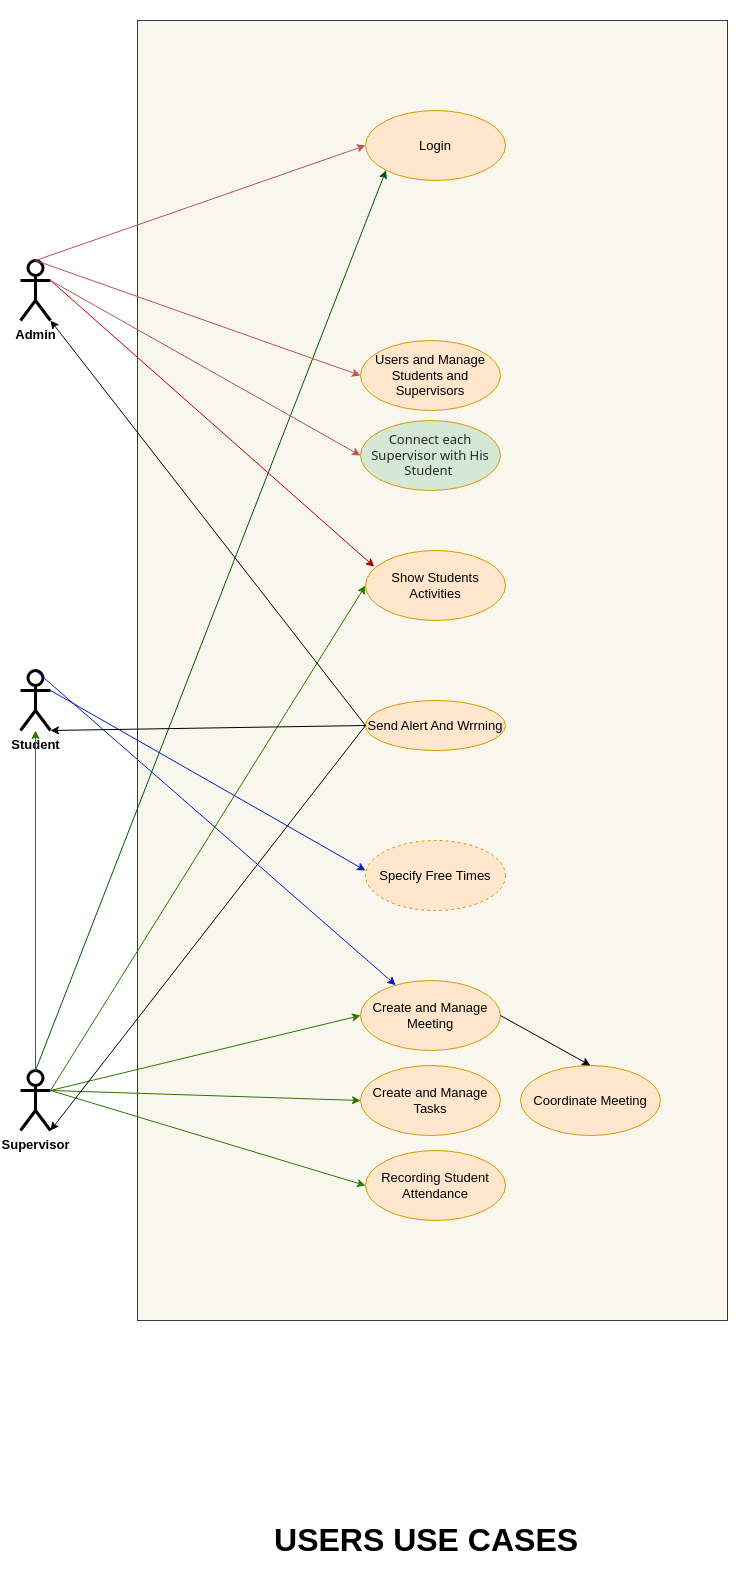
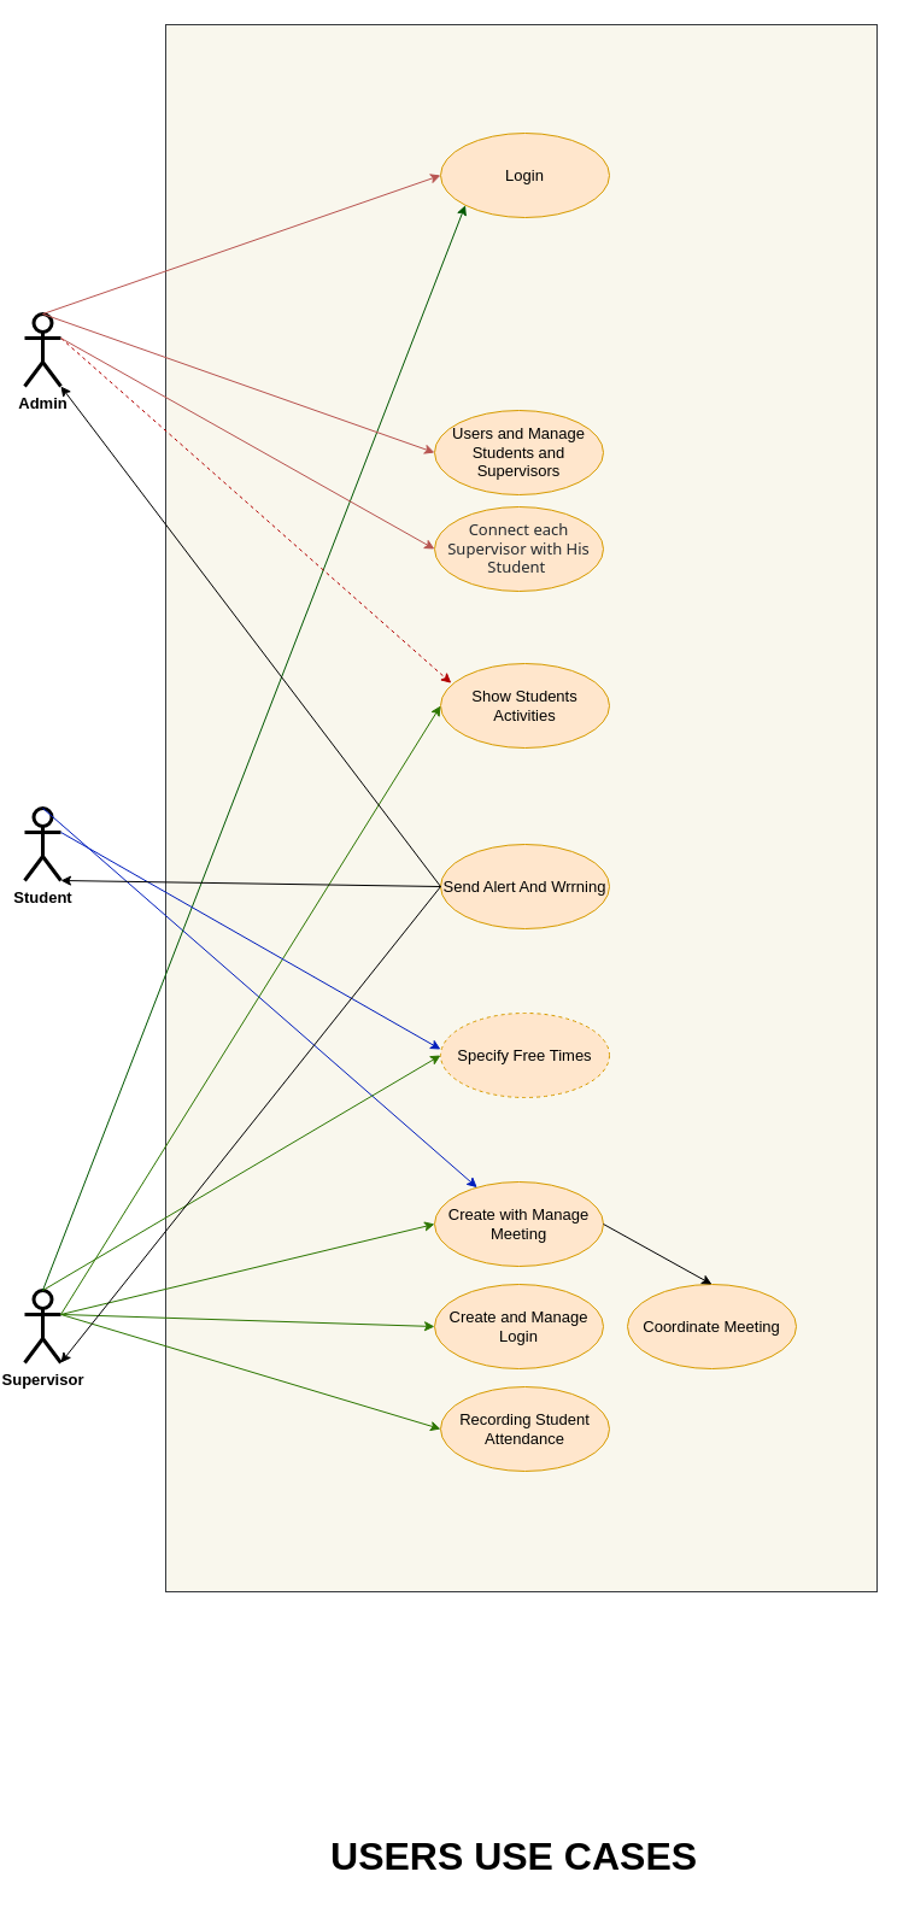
- <mxCell id="20" value="" style="endArrow=classic;html=1;exitX=1;exitY=0.333;exitDx=0;exitDy=0;exitPerimeter=0;entryX=0.063;entryY=0.232;entryDx=0;entryDy=0;fillColor=#e51400;strokeColor=#B20000;entryPerimeter=0;" edge="1" parent="1" source="3" target="13"><mxGeometry width="50" height="50" relative="1" as="geometry"><mxPoint x="52.5" y="766" as="sourcePoint" /><mxPoint x="300" y="715" as="targetPoint" /></mxGeometry></mxCell>
+ <mxCell id="20" value="" style="endArrow=classic;html=1;exitX=1;exitY=0.333;exitDx=0;exitDy=0;exitPerimeter=0;entryX=0.063;entryY=0.232;entryDx=0;entryDy=0;fillColor=#e51400;strokeColor=#B20000;entryPerimeter=0;dashed=1;" edge="1" parent="1" source="3" target="13"><mxGeometry width="50" height="50" relative="1" as="geometry"><mxPoint x="52.5" y="766" as="sourcePoint" /><mxPoint x="300" y="715" as="targetPoint" /></mxGeometry></mxCell>
- <mxCell id="8" value="&lt;span style=&quot;line-height: 107%; font-family: &amp;quot;segoe ui&amp;quot;, sans-serif; color: rgb(36, 41, 47); font-size: 13px;&quot;&gt;&lt;font style=&quot;font-size: 13px;&quot;&gt;Connect each Supervisor with His Student&amp;nbsp;&lt;/font&gt;&lt;/span&gt;" style="ellipse;whiteSpace=wrap;html=1;fontStyle=0;fontSize=13;fillColor=#d5e8d4;strokeColor=#d79b00;" parent="1" vertex="1"><mxGeometry x="360" y="420" width="140" height="70" as="geometry" /></mxCell>
+ <mxCell id="8" value="&lt;span style=&quot;line-height: 107%; font-family: &amp;quot;segoe ui&amp;quot;, sans-serif; color: rgb(36, 41, 47); font-size: 13px;&quot;&gt;&lt;font style=&quot;font-size: 13px;&quot;&gt;Connect each Supervisor with His Student&amp;nbsp;&lt;/font&gt;&lt;/span&gt;" style="ellipse;whiteSpace=wrap;html=1;fontStyle=0;fontSize=13;fillColor=#ffe6cc;strokeColor=#d79b00;" parent="1" vertex="1"><mxGeometry x="360" y="420" width="140" height="70" as="geometry" /></mxCell>
- <mxCell id="29" value="Send Alert And Wrrning" style="ellipse;whiteSpace=wrap;html=1;fillColor=#ffe6cc;strokeColor=#d79b00;fontSize=13;fontStyle=0" vertex="1" parent="1"><mxGeometry x="365" y="700" width="140" height="50" as="geometry" /></mxCell>
+ <mxCell id="29" value="Send Alert And Wrrning" style="ellipse;whiteSpace=wrap;html=1;fillColor=#ffe6cc;strokeColor=#d79b00;fontSize=13;fontStyle=0" vertex="1" parent="1"><mxGeometry x="365" y="700" width="140" height="70" as="geometry" /></mxCell>
- <mxCell id="23" value="" style="endArrow=classic;html=1;exitX=0.5;exitY=0;exitDx=0;exitDy=0;exitPerimeter=0;fillColor=#60a917;strokeColor=#2D7600;" edge="1" parent="1" source="4" target="5"><mxGeometry width="50" height="50" relative="1" as="geometry"><mxPoint x="52.5" y="766" as="sourcePoint" /><mxPoint x="300" y="715" as="targetPoint" /></mxGeometry></mxCell>
+ <mxCell id="23" value="" style="endArrow=classic;html=1;exitX=0.5;exitY=0;exitDx=0;exitDy=0;exitPerimeter=0;entryX=0;entryY=0.5;entryDx=0;entryDy=0;fillColor=#60a917;strokeColor=#2D7600;" edge="1" parent="1" source="4" target="10"><mxGeometry width="50" height="50" relative="1" as="geometry"><mxPoint x="52.5" y="766" as="sourcePoint" /><mxPoint x="300" y="715" as="targetPoint" /></mxGeometry></mxCell>
- <mxCell id="9" value="Create and Manage Meeting" style="ellipse;whiteSpace=wrap;html=1;fillColor=#ffe6cc;strokeColor=#d79b00;fontSize=13;fontStyle=0" parent="1" vertex="1"><mxGeometry x="360" y="980" width="140" height="70" as="geometry" /></mxCell>
+ <mxCell id="9" value="Create with Manage Meeting" style="ellipse;whiteSpace=wrap;html=1;fillColor=#ffe6cc;strokeColor=#d79b00;fontSize=13;fontStyle=0" parent="1" vertex="1"><mxGeometry x="360" y="980" width="140" height="70" as="geometry" /></mxCell>
- <mxCell id="12" value="Create and Manage Tasks" style="ellipse;whiteSpace=wrap;html=1;fillColor=#ffe6cc;strokeColor=#d79b00;fontSize=13;fontStyle=0" parent="1" vertex="1"><mxGeometry x="360" y="1065" width="140" height="70" as="geometry" /></mxCell>
+ <mxCell id="12" value="Create and Manage Login" style="ellipse;whiteSpace=wrap;html=1;fillColor=#ffe6cc;strokeColor=#d79b00;fontSize=13;fontStyle=0" parent="1" vertex="1"><mxGeometry x="360" y="1065" width="140" height="70" as="geometry" /></mxCell>
